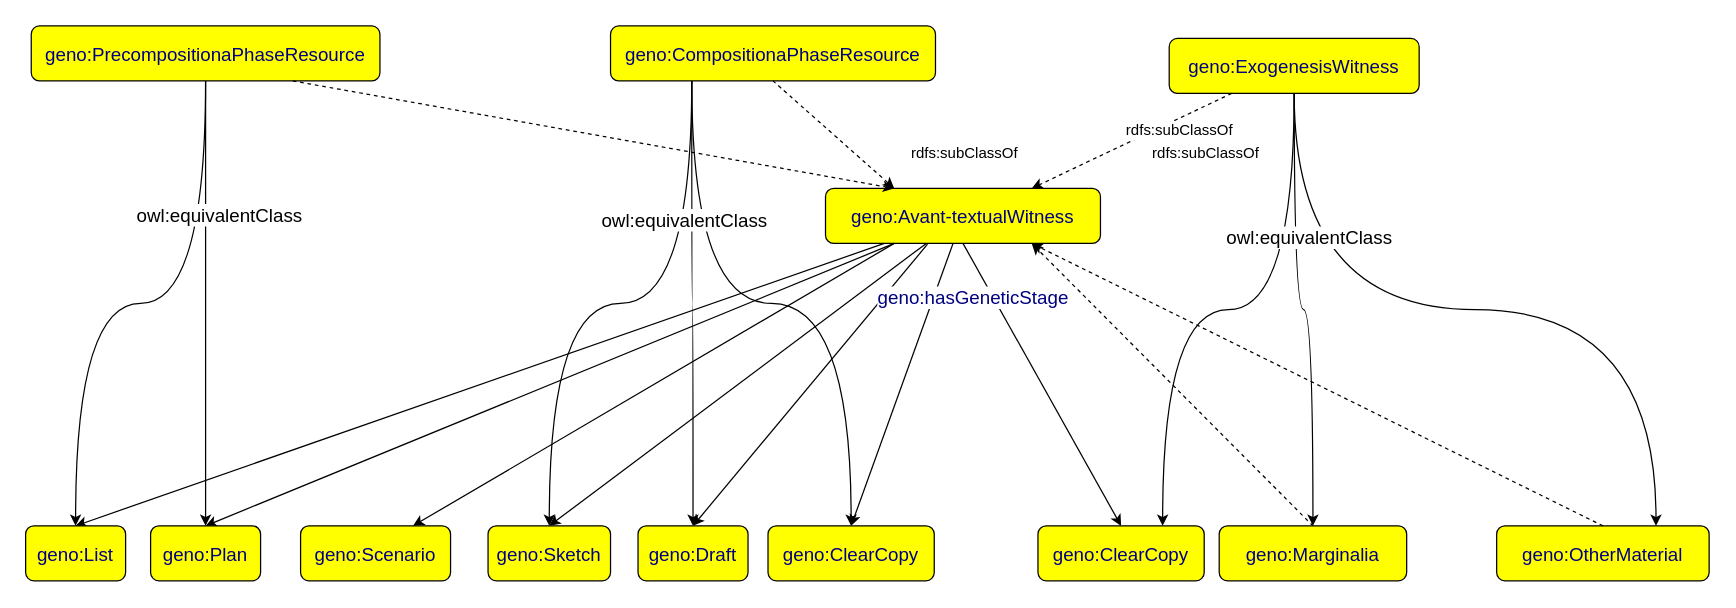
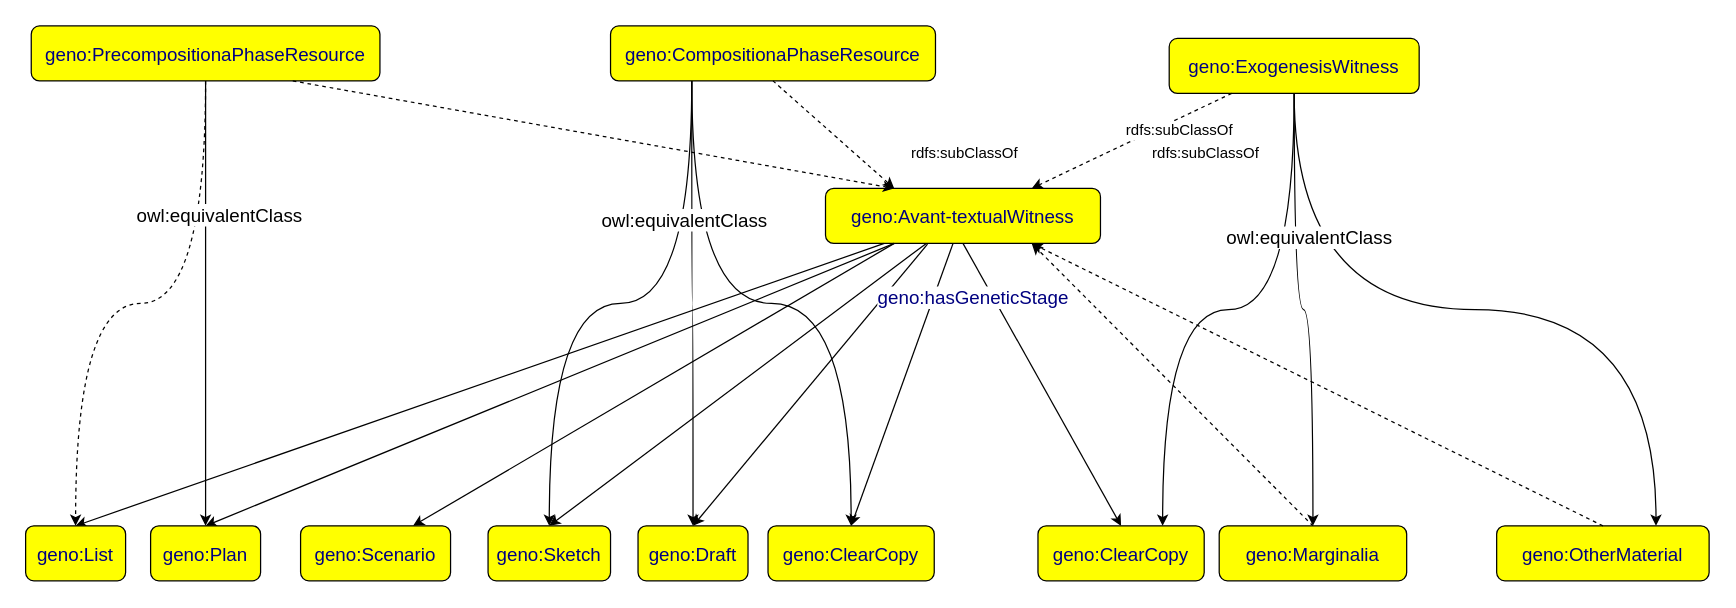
- <mxCell id="22" value="" style="endArrow=classic;html=1;textDirection=ltr;rounded=0;fontFamily=Helvetica;fontSize=15;fontColor=#000080;curved=1;exitX=0.5;exitY=1;exitDx=0;exitDy=0;entryX=0.5;entryY=0;entryDx=0;entryDy=0;edgeStyle=orthogonalEdgeStyle;" parent="1" source="19" target="13" edge="1"><mxGeometry width="50" height="50" relative="1" as="geometry"><mxPoint x="340" y="84" as="sourcePoint" /><mxPoint x="602.5" y="170" as="targetPoint" /></mxGeometry></mxCell>
+ <mxCell id="22" value="" style="endArrow=classic;html=1;textDirection=ltr;rounded=0;fontFamily=Helvetica;fontSize=15;fontColor=#000080;curved=1;exitX=0.5;exitY=1;exitDx=0;exitDy=0;entryX=0.5;entryY=0;entryDx=0;entryDy=0;edgeStyle=orthogonalEdgeStyle;dashed=1;" parent="1" source="19" target="13" edge="1"><mxGeometry width="50" height="50" relative="1" as="geometry"><mxPoint x="340" y="84" as="sourcePoint" /><mxPoint x="602.5" y="170" as="targetPoint" /></mxGeometry></mxCell>
